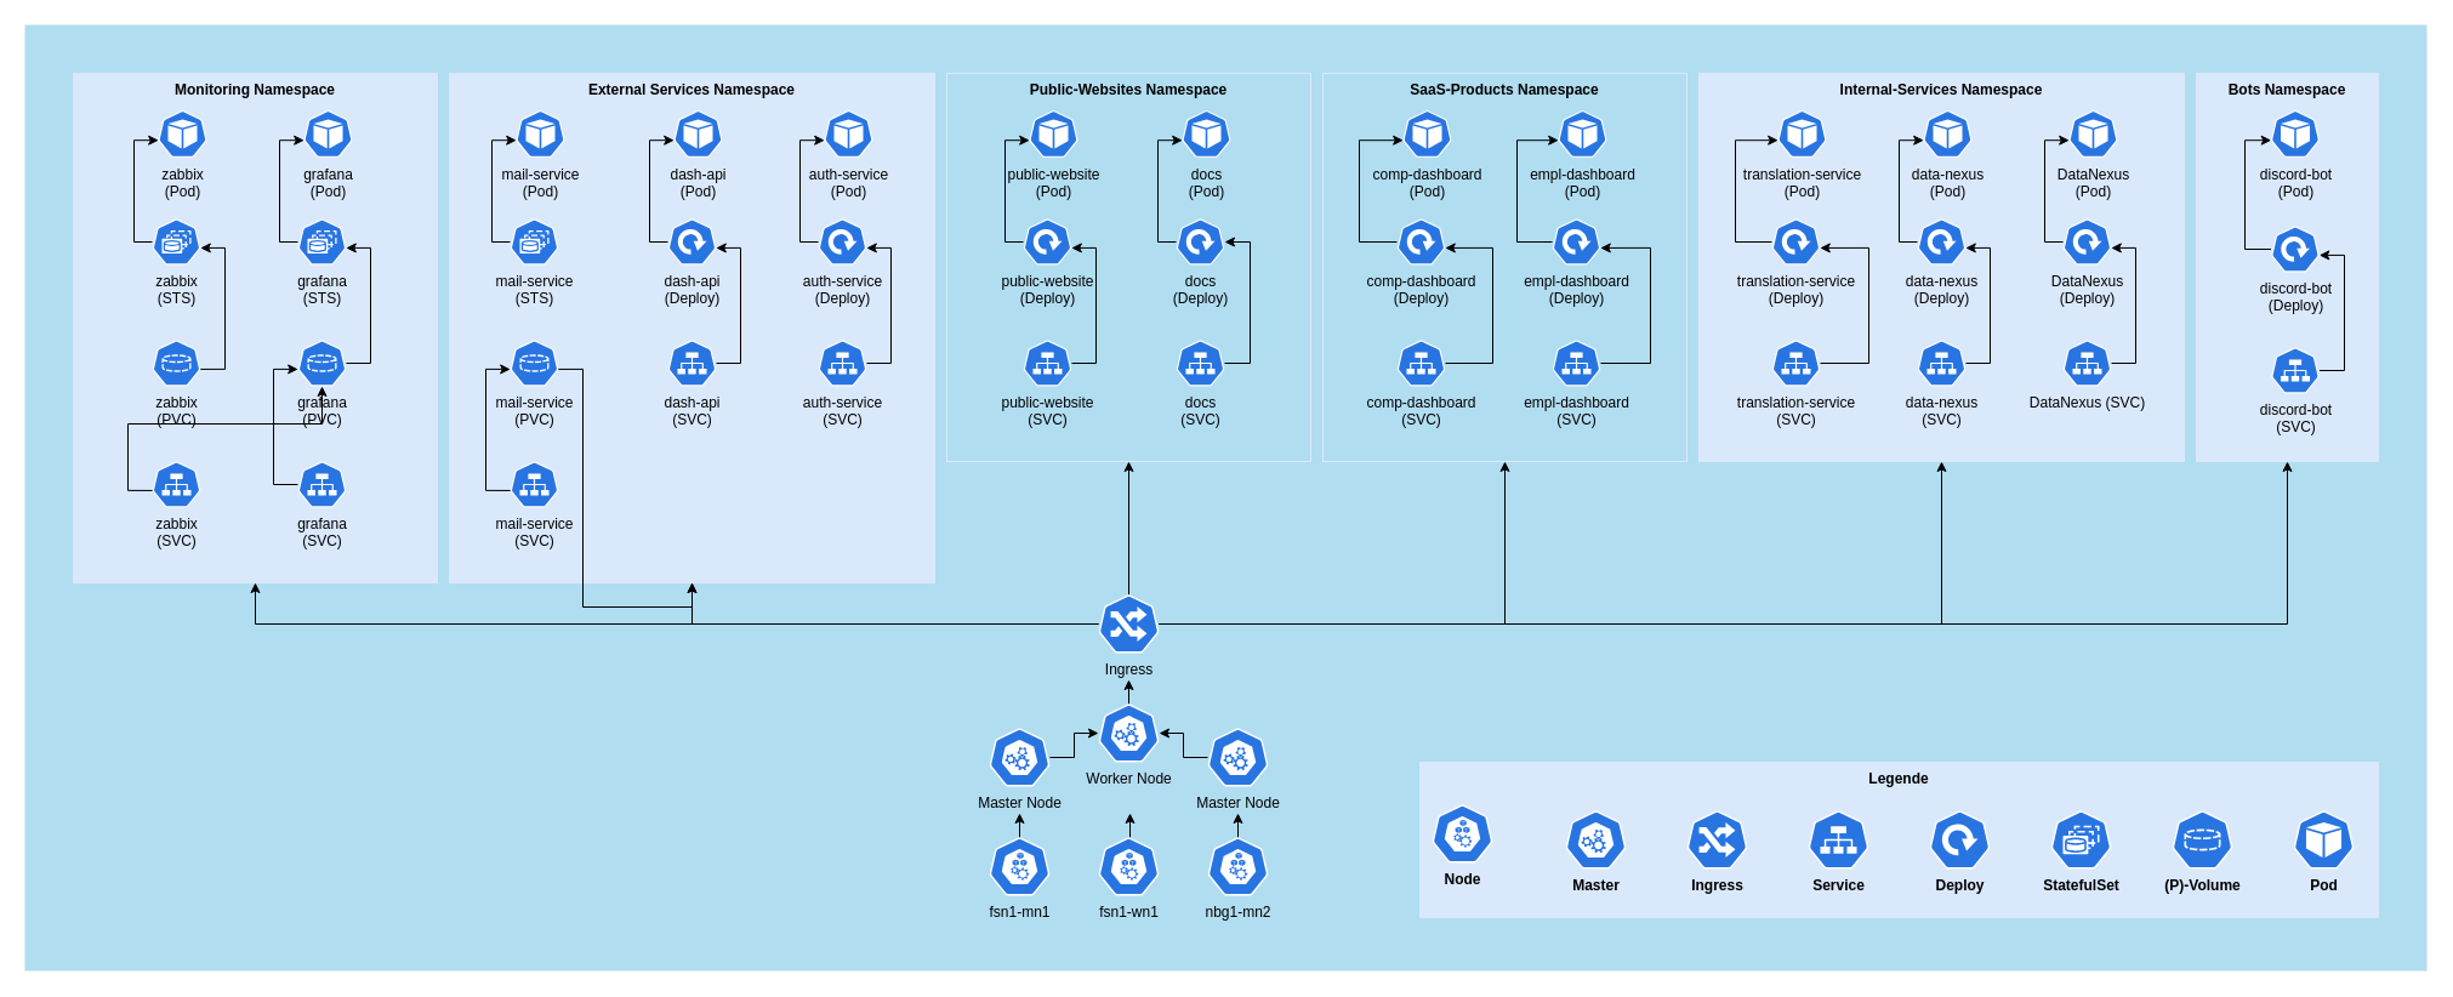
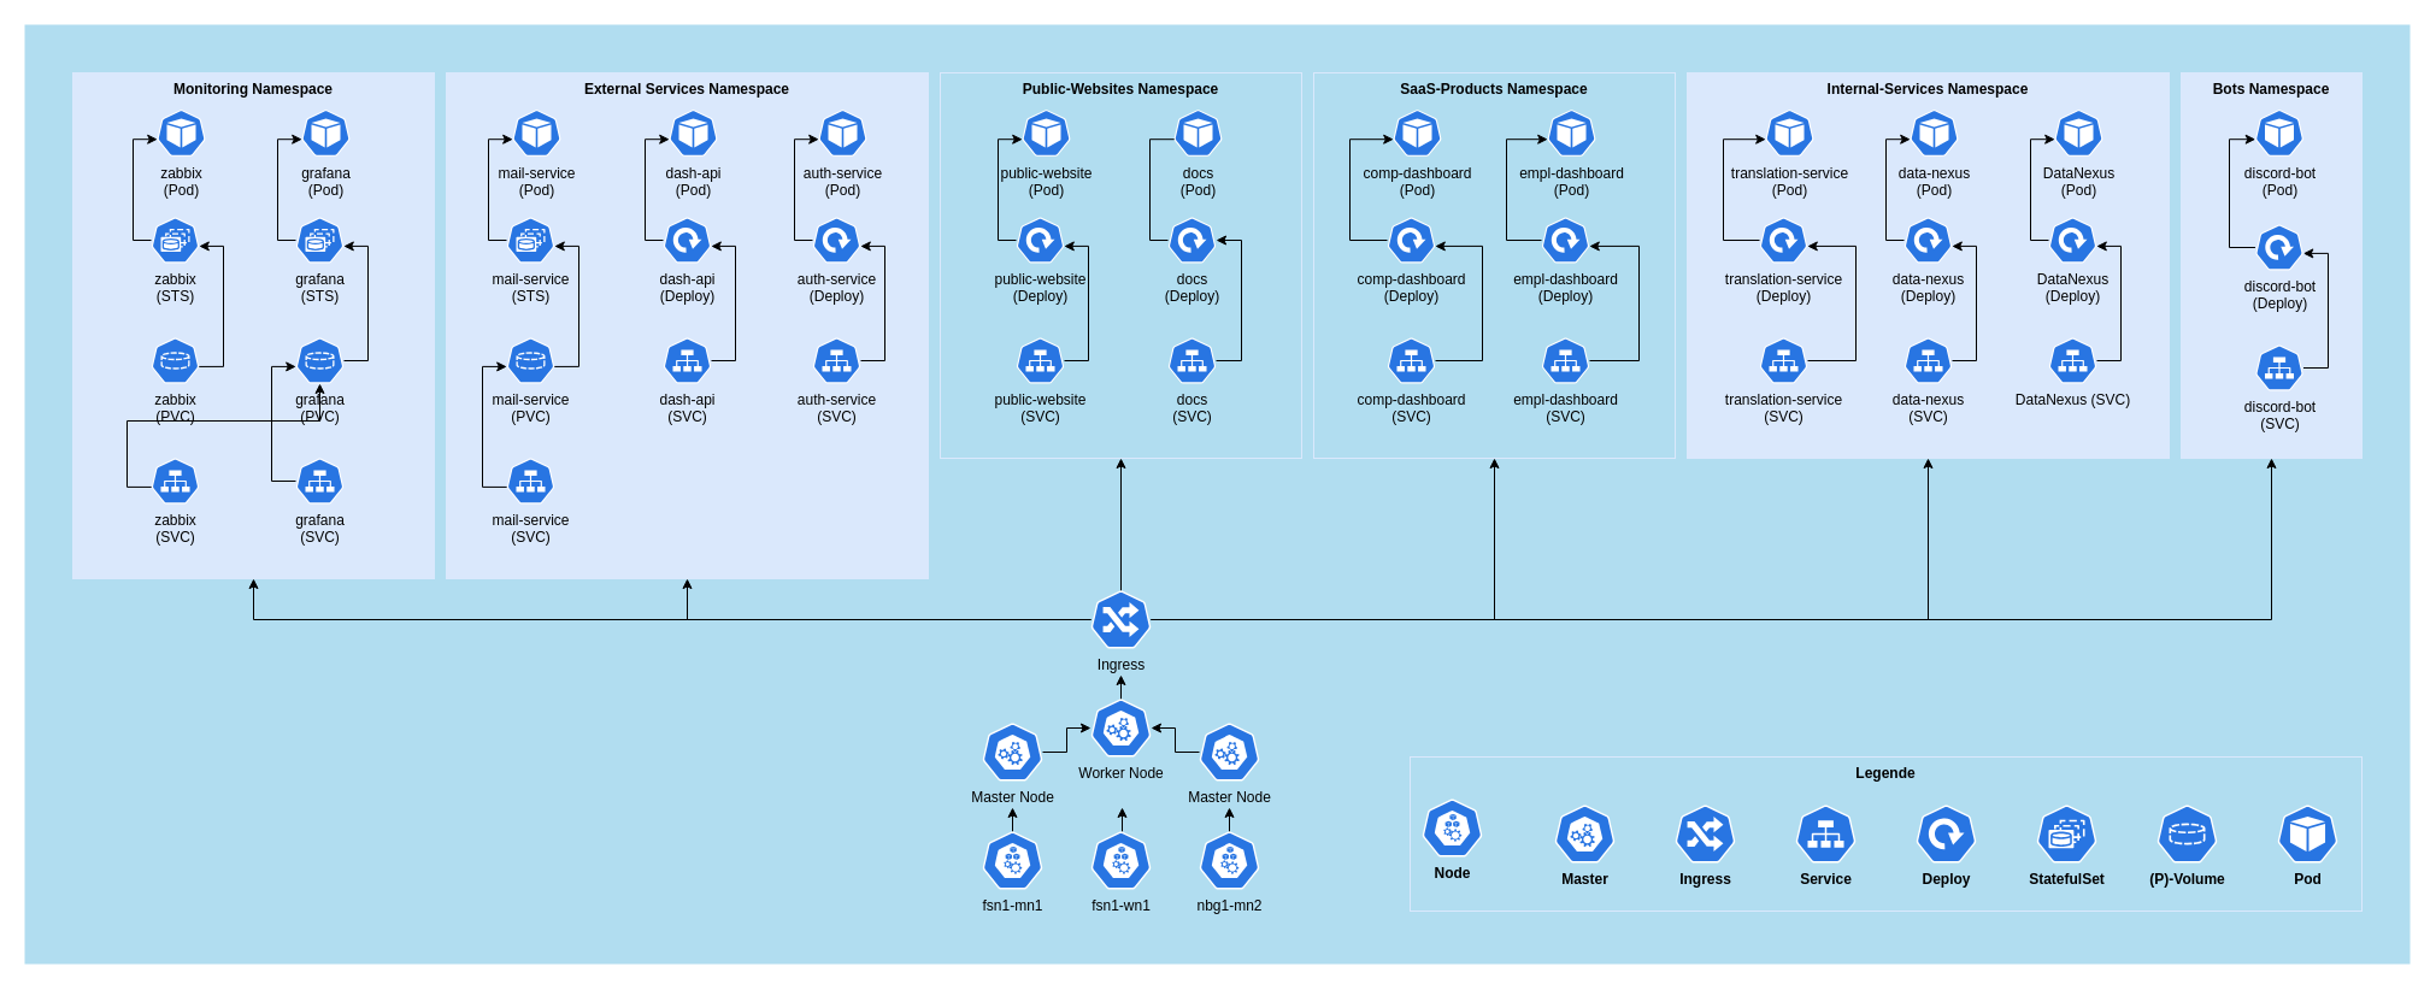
- <mxCell id="58" style="edgeStyle=orthogonalEdgeStyle;rounded=0;orthogonalLoop=1;jettySize=auto;html=1;entryX=0.005;entryY=0.63;entryDx=0;entryDy=0;entryPerimeter=0;" edge="1" parent="1" source="59" target="45"><mxGeometry relative="1" as="geometry"><Array as="points"><mxPoint x="954" y="199" /><mxPoint x="954" y="115" /></Array></mxGeometry></mxCell>
+ <mxCell id="58" style="edgeStyle=orthogonalEdgeStyle;rounded=0;orthogonalLoop=1;jettySize=auto;html=1;entryX=0.005;entryY=0.63;entryDx=0;entryDy=0;entryPerimeter=0;endArrow=none;" edge="1" parent="1" source="59" target="45"><mxGeometry relative="1" as="geometry"><Array as="points"><mxPoint x="954" y="199" /><mxPoint x="954" y="115" /></Array></mxGeometry></mxCell>
- <mxCell id="97" style="edgeStyle=orthogonalEdgeStyle;rounded=0;orthogonalLoop=1;jettySize=auto;html=1;exitX=0.995;exitY=0.63;exitDx=0;exitDy=0;exitPerimeter=0;" edge="1" parent="1" source="98" target="12"><mxGeometry relative="1" as="geometry" /></mxCell>
+ <mxCell id="97" style="edgeStyle=orthogonalEdgeStyle;rounded=0;orthogonalLoop=1;jettySize=auto;html=1;exitX=0.995;exitY=0.63;exitDx=0;exitDy=0;exitPerimeter=0;entryX=0.995;entryY=0.63;entryDx=0;entryDy=0;entryPerimeter=0;" edge="1" parent="1" source="98" target="96"><mxGeometry relative="1" as="geometry" /></mxCell>
- <mxCell id="99" value="&lt;b&gt;Legende&lt;/b&gt;" style="whiteSpace=wrap;html=1;fillColor=#dae8fc;strokeColor=#DAE8FC;verticalAlign=top;" vertex="1" parent="1"><mxGeometry x="1170" y="628" width="790" height="128" as="geometry" /></mxCell>
+ <mxCell id="99" value="&lt;b&gt;Legende&lt;/b&gt;" style="whiteSpace=wrap;html=1;fillColor=#b1ddf0;strokeColor=#DAE8FC;verticalAlign=top;" vertex="1" parent="1"><mxGeometry x="1170" y="628" width="790" height="128" as="geometry" /></mxCell>
